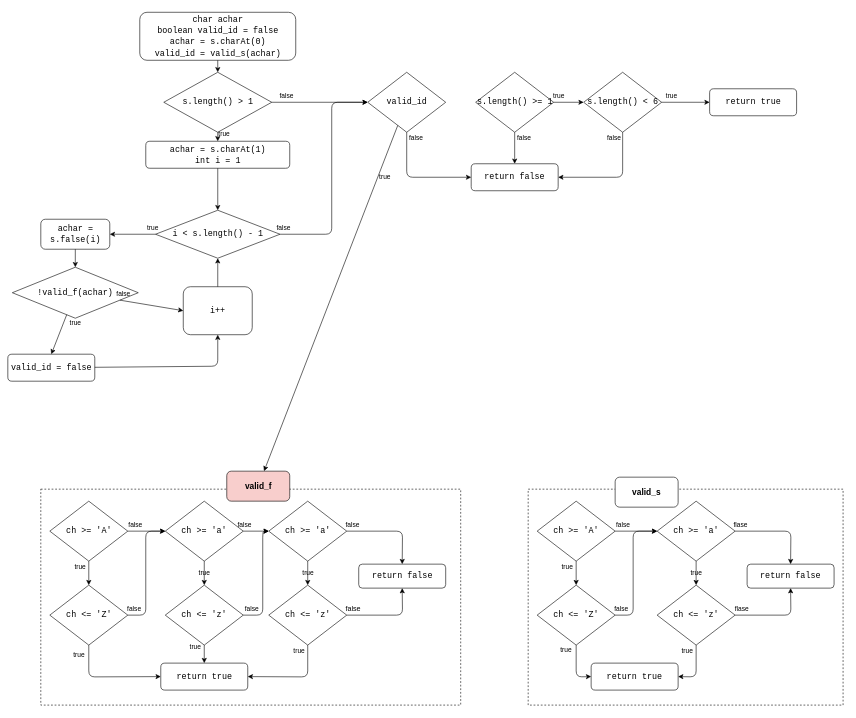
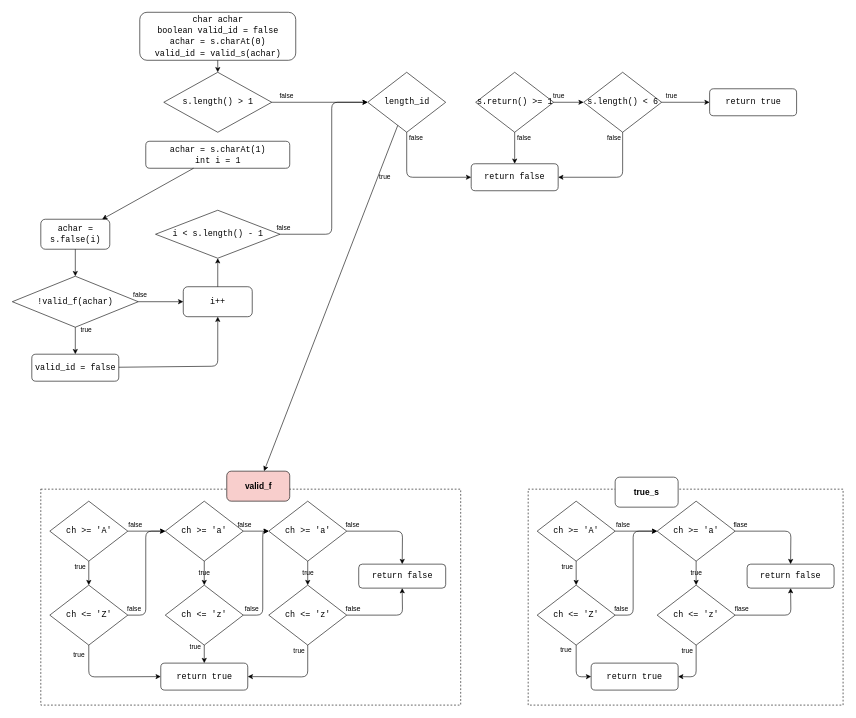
- <mxCell id="17" value="&lt;div style=&quot;font-family: Consolas, &amp;quot;Courier New&amp;quot;, monospace; font-size: 14px; line-height: 19px;&quot;&gt;valid_id&lt;/div&gt;" style="rhombus;whiteSpace=wrap;html=1;labelBackgroundColor=none;strokeColor=#000000;fontColor=#000000;fillColor=none;" vertex="1" parent="1"><mxGeometry x="612.5" y="120" width="130" height="100" as="geometry" /></mxCell>
+ <mxCell id="17" value="&lt;div style=&quot;font-family: Consolas, &amp;quot;Courier New&amp;quot;, monospace; font-size: 14px; line-height: 19px;&quot;&gt;length_id&lt;/div&gt;" style="rhombus;whiteSpace=wrap;html=1;labelBackgroundColor=none;strokeColor=#000000;fontColor=#000000;fillColor=none;" vertex="1" parent="1"><mxGeometry x="612.5" y="120" width="130" height="100" as="geometry" /></mxCell>
- <mxCell id="20" value="&lt;div style=&quot;font-family: Consolas, &amp;quot;Courier New&amp;quot;, monospace; font-size: 14px; line-height: 19px;&quot;&gt;s.length() &amp;gt;= 1&lt;/div&gt;" style="rhombus;whiteSpace=wrap;html=1;labelBackgroundColor=none;strokeColor=#000000;fontColor=#000000;fillColor=none;" vertex="1" parent="1"><mxGeometry x="792.5" y="120" width="130" height="100" as="geometry" /></mxCell>
+ <mxCell id="20" value="&lt;div style=&quot;font-family: Consolas, &amp;quot;Courier New&amp;quot;, monospace; font-size: 14px; line-height: 19px;&quot;&gt;s.return() &amp;gt;= 1&lt;/div&gt;" style="rhombus;whiteSpace=wrap;html=1;labelBackgroundColor=none;strokeColor=#000000;fontColor=#000000;fillColor=none;" vertex="1" parent="1"><mxGeometry x="792.5" y="120" width="130" height="100" as="geometry" /></mxCell>
- <mxCell id="4" value="true" style="edgeStyle=none;html=1;labelBackgroundColor=none;strokeColor=#000000;fontColor=#000000;entryX=0.5;entryY=0;entryDx=0;entryDy=0;" parent="1" source="6" target="8" edge="1"><mxGeometry x="-0.667" y="10" relative="1" as="geometry"><mxPoint as="offset" /><mxPoint x="472.5" y="220" as="targetPoint" /></mxGeometry></mxCell>
- <mxCell id="7" style="edgeStyle=none;html=1;entryX=0.5;entryY=0;entryDx=0;entryDy=0;labelBackgroundColor=none;strokeColor=#000000;fontColor=#000000;" edge="1" parent="1" source="8" target="26"><mxGeometry relative="1" as="geometry" /></mxCell>
+ <mxCell id="7" style="edgeStyle=none;html=1;labelBackgroundColor=none;strokeColor=#000000;fontColor=#000000;" edge="1" parent="1" source="8" target="14"><mxGeometry relative="1" as="geometry" /></mxCell>
- <mxCell id="24" value="true" style="edgeStyle=none;html=1;labelBackgroundColor=none;strokeColor=#000000;fontColor=#000000;exitX=0;exitY=0.5;exitDx=0;exitDy=0;entryX=1;entryY=0.5;entryDx=0;entryDy=0;" edge="1" parent="1" source="26" target="14"><mxGeometry x="-0.863" y="-10" relative="1" as="geometry"><mxPoint x="-67.5" y="395" as="sourcePoint" /><mxPoint x="182.5" y="380" as="targetPoint" /><mxPoint as="offset" /></mxGeometry></mxCell>
- <mxCell id="29" value="&lt;div style=&quot;font-family: Consolas, &amp;quot;Courier New&amp;quot;, monospace; font-size: 14px; line-height: 19px;&quot;&gt;&lt;div style=&quot;line-height: 19px;&quot;&gt;!valid_f(achar)&lt;/div&gt;&lt;/div&gt;" style="rhombus;whiteSpace=wrap;html=1;labelBackgroundColor=none;strokeColor=#000000;fontColor=#000000;fillColor=none;" vertex="1" parent="1"><mxGeometry x="20" y="445" width="210" height="85" as="geometry" /></mxCell>
+ <mxCell id="29" value="&lt;div style=&quot;font-family: Consolas, &amp;quot;Courier New&amp;quot;, monospace; font-size: 14px; line-height: 19px;&quot;&gt;&lt;div style=&quot;line-height: 19px;&quot;&gt;!valid_f(achar)&lt;/div&gt;&lt;/div&gt;" style="rhombus;whiteSpace=wrap;html=1;labelBackgroundColor=none;strokeColor=#000000;fontColor=#000000;fillColor=none;" vertex="1" parent="1"><mxGeometry x="20" y="460" width="210" height="85" as="geometry" /></mxCell>
- <mxCell id="12" value="&lt;div style=&quot;font-family: Consolas, &amp;quot;Courier New&amp;quot;, monospace; font-size: 14px; line-height: 19px;&quot;&gt;i++&lt;/div&gt;" style="rounded=1;whiteSpace=wrap;html=1;labelBackgroundColor=none;strokeColor=#000000;fontColor=#000000;fillColor=none;" parent="1" vertex="1"><mxGeometry x="305" y="477.5" width="115" height="80" as="geometry" /></mxCell>
+ <mxCell id="12" value="&lt;div style=&quot;font-family: Consolas, &amp;quot;Courier New&amp;quot;, monospace; font-size: 14px; line-height: 19px;&quot;&gt;i++&lt;/div&gt;" style="rounded=1;whiteSpace=wrap;html=1;labelBackgroundColor=none;strokeColor=#000000;fontColor=#000000;fillColor=none;" parent="1" vertex="1"><mxGeometry x="305" y="477.5" width="115" height="50" as="geometry" /></mxCell>
- <mxCell id="31" value="&lt;div style=&quot;font-family: Consolas, &amp;quot;Courier New&amp;quot;, monospace; font-size: 14px; line-height: 19px;&quot;&gt;&lt;div style=&quot;&quot;&gt;&lt;div style=&quot;line-height: 19px;&quot;&gt;&lt;div style=&quot;line-height: 19px;&quot;&gt;valid_id = false&lt;/div&gt;&lt;/div&gt;&lt;/div&gt;&lt;/div&gt;" style="rounded=1;whiteSpace=wrap;html=1;labelBackgroundColor=none;strokeColor=#000000;fontSize=12;fontColor=#000000;fillColor=none;spacing=2;" vertex="1" parent="1"><mxGeometry x="12.5" y="590" width="145" height="45" as="geometry" /></mxCell>
+ <mxCell id="31" value="&lt;div style=&quot;font-family: Consolas, &amp;quot;Courier New&amp;quot;, monospace; font-size: 14px; line-height: 19px;&quot;&gt;&lt;div style=&quot;&quot;&gt;&lt;div style=&quot;line-height: 19px;&quot;&gt;&lt;div style=&quot;line-height: 19px;&quot;&gt;valid_id = false&lt;/div&gt;&lt;/div&gt;&lt;/div&gt;&lt;/div&gt;" style="rounded=1;whiteSpace=wrap;html=1;labelBackgroundColor=none;strokeColor=#000000;fontSize=12;fontColor=#000000;fillColor=none;spacing=2;" vertex="1" parent="1"><mxGeometry x="52.5" y="590" width="145" height="45" as="geometry" /></mxCell>
- <mxCell id="47" value="valid_s" style="rounded=1;whiteSpace=wrap;html=1;labelBackgroundColor=none;strokeColor=#000000;fontColor=#000000;fillColor=#FFFFFF;fontStyle=1;fontSize=14;" vertex="1" parent="1"><mxGeometry x="1025" y="795" width="105" height="50" as="geometry" /></mxCell>
+ <mxCell id="47" value="true_s" style="rounded=1;whiteSpace=wrap;html=1;labelBackgroundColor=none;strokeColor=#000000;fontColor=#000000;fillColor=#FFFFFF;fontStyle=1;fontSize=14;" vertex="1" parent="1"><mxGeometry x="1025" y="795" width="105" height="50" as="geometry" /></mxCell>
